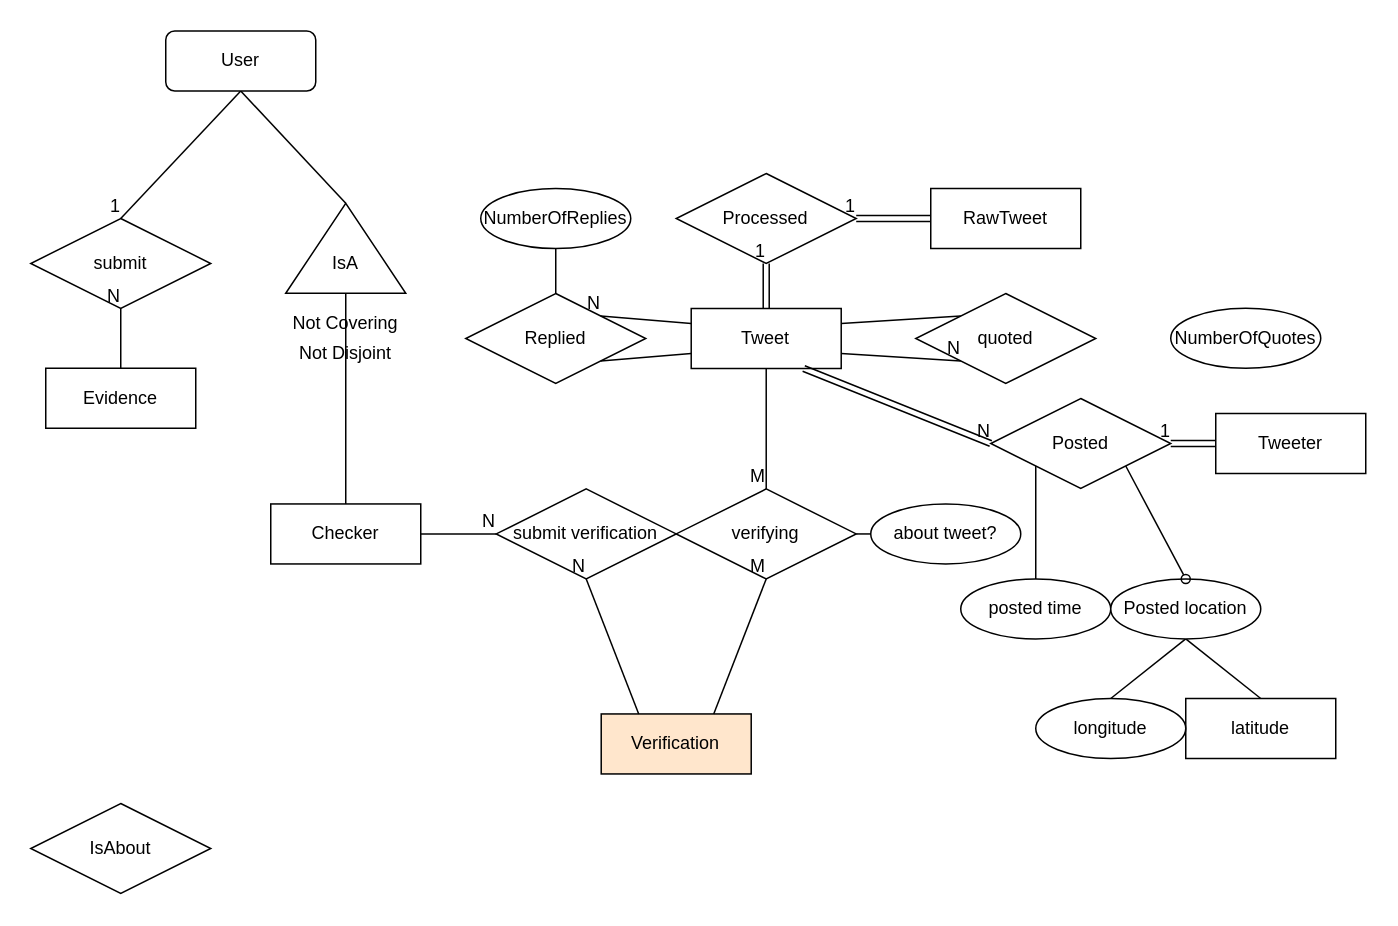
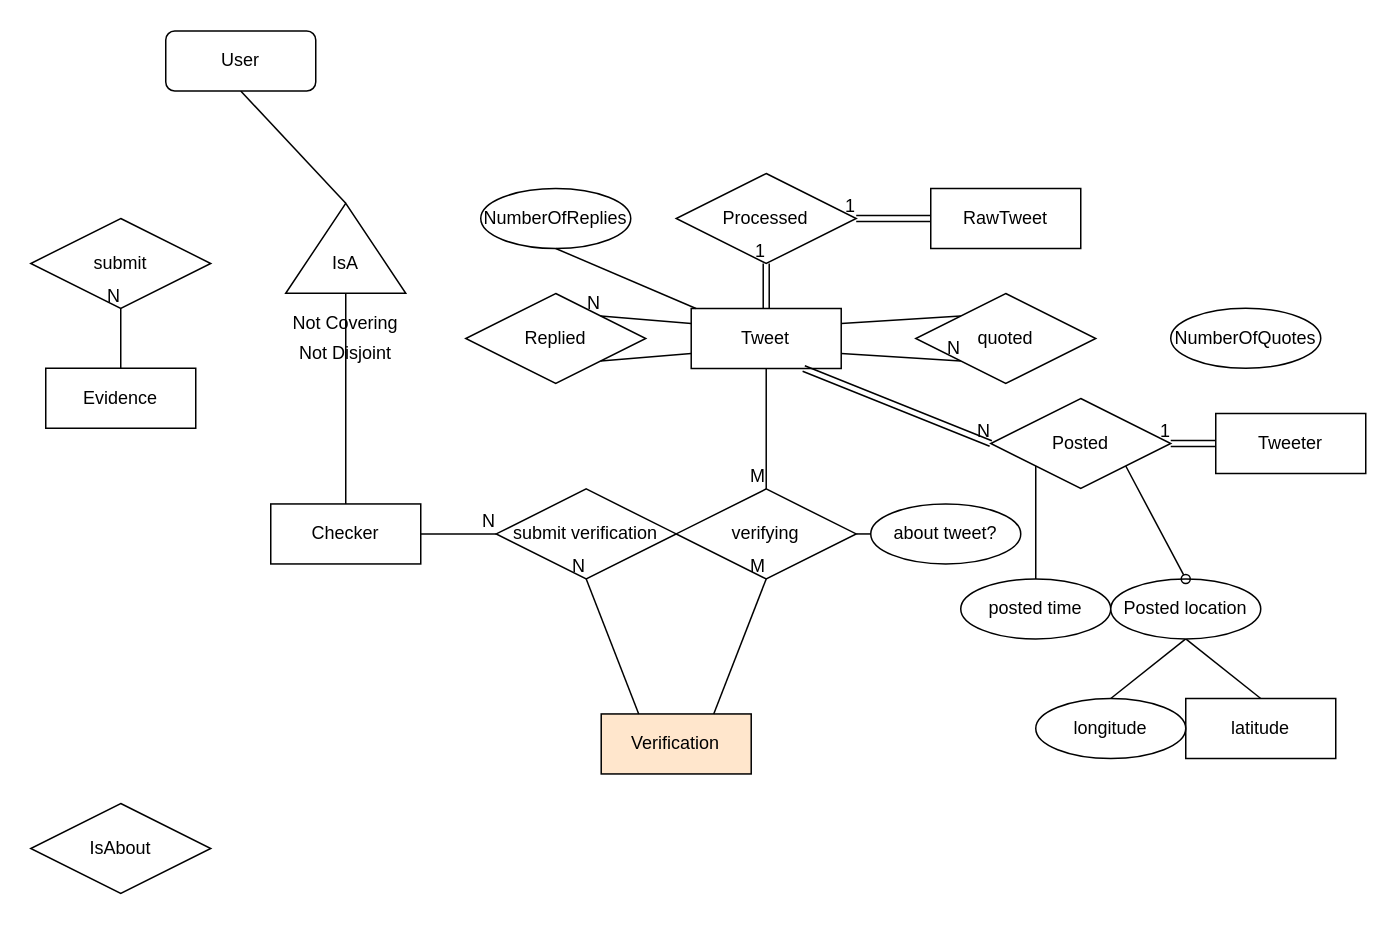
- <mxCell id="23" value="" style="endArrow=none;html=1;rounded=0;entryX=0.5;entryY=0;entryDx=0;entryDy=0;exitX=0.5;exitY=1;exitDx=0;exitDy=0;" parent="1" source="42" target="22" edge="1"><mxGeometry relative="1" as="geometry"><mxPoint x="155" y="50" as="sourcePoint" /><mxPoint x="-20" y="895" as="targetPoint" /></mxGeometry></mxCell>
- <mxCell id="24" value="1" style="resizable=0;html=1;align=right;verticalAlign=bottom;" parent="23" connectable="0" vertex="1"><mxGeometry x="1" relative="1" as="geometry" /></mxCell>
- <mxCell id="50" value="" style="endArrow=none;html=1;rounded=0;exitX=0.5;exitY=1;exitDx=0;exitDy=0;entryX=0.5;entryY=0;entryDx=0;entryDy=0;" parent="1" source="48" target="10" edge="1"><mxGeometry relative="1" as="geometry"><mxPoint x="20" y="535" as="sourcePoint" /><mxPoint y="535" as="targetPoint" x="180" /></mxGeometry></mxCell>
+ <mxCell id="50" value="" style="endArrow=none;html=1;rounded=0;exitX=0.5;exitY=1;exitDx=0;exitDy=0;" parent="1" source="48" target="3" edge="1"><mxGeometry relative="1" as="geometry"><mxPoint x="20" y="535" as="sourcePoint" /><mxPoint y="535" as="targetPoint" x="180" /></mxGeometry></mxCell>
